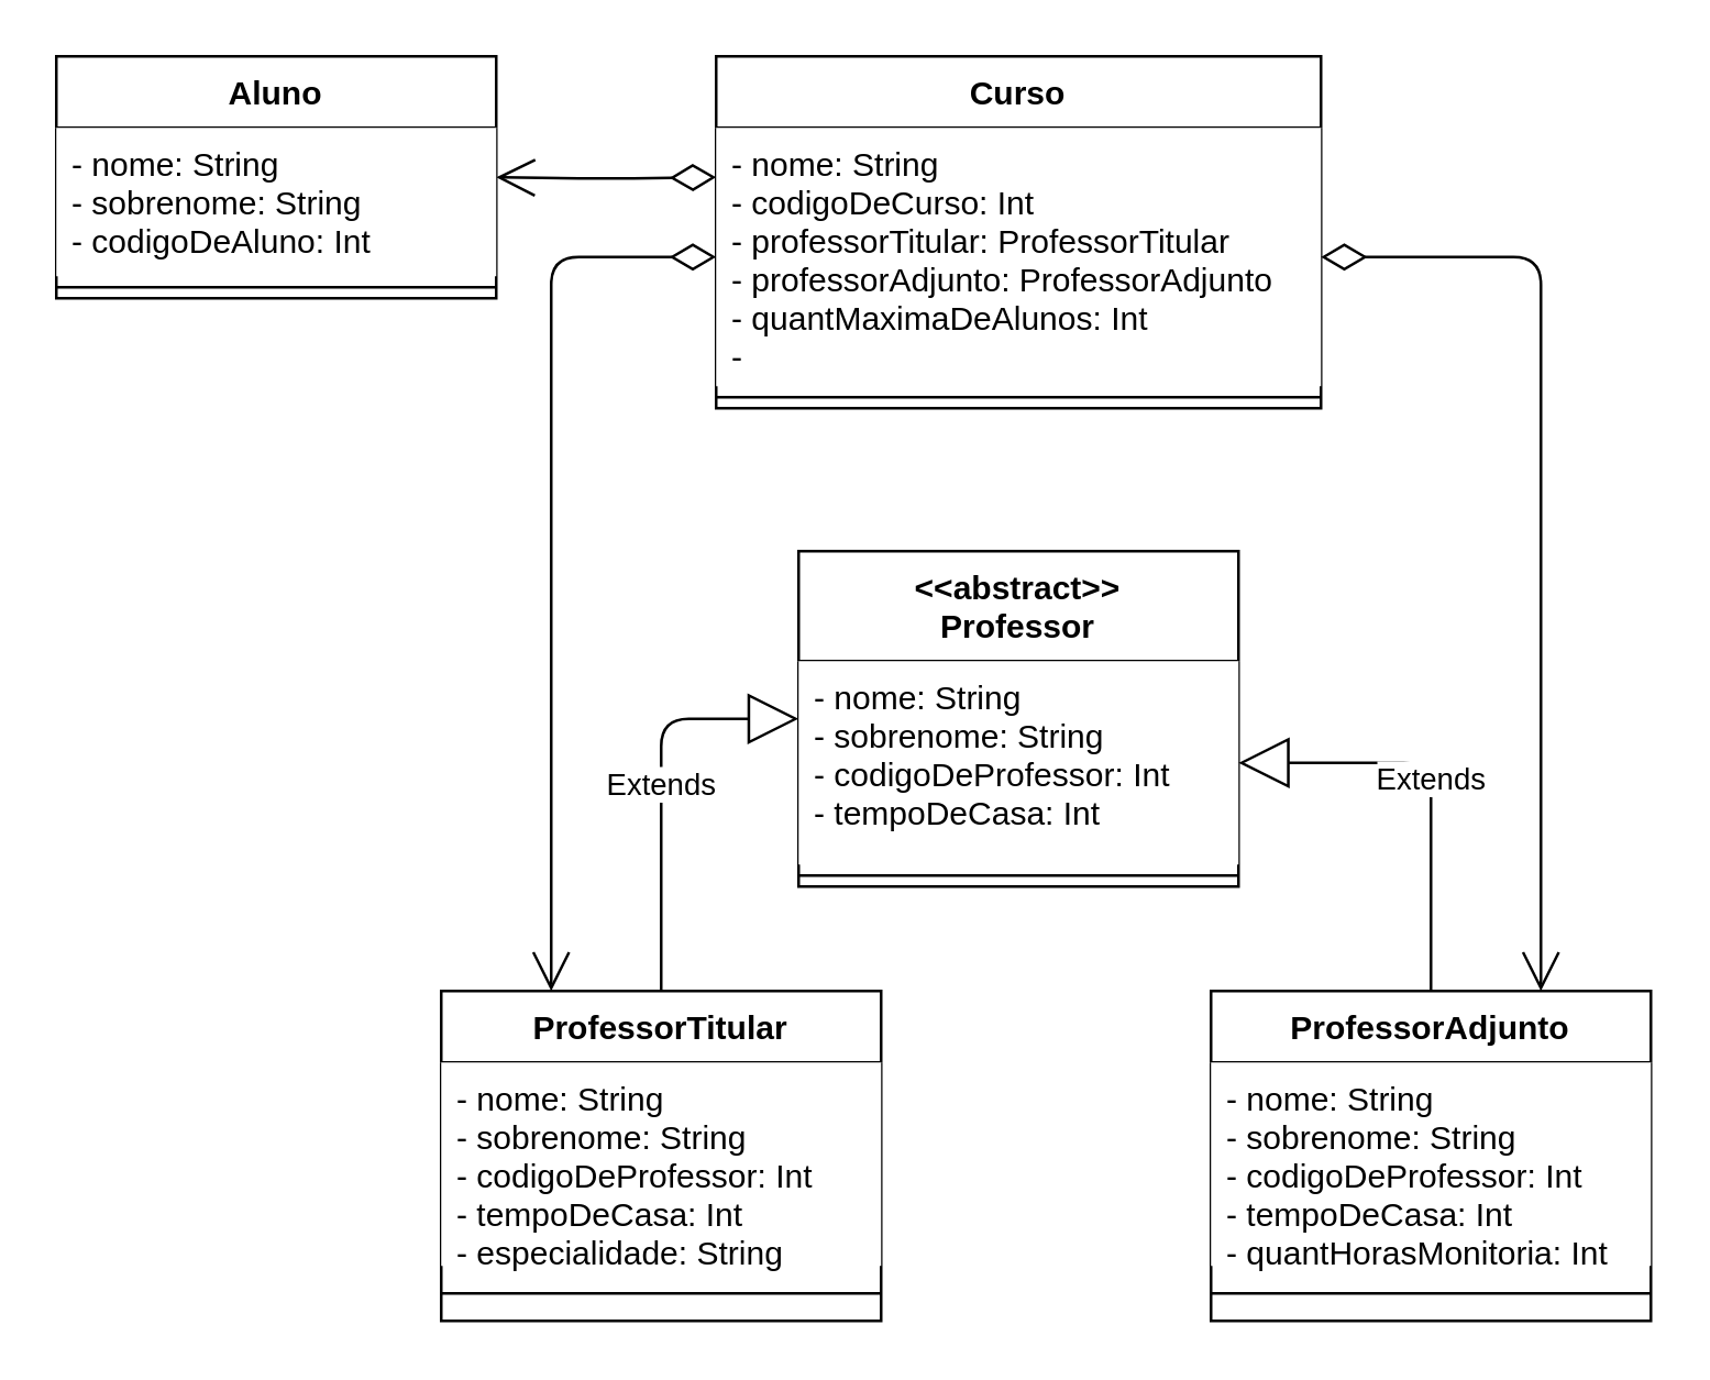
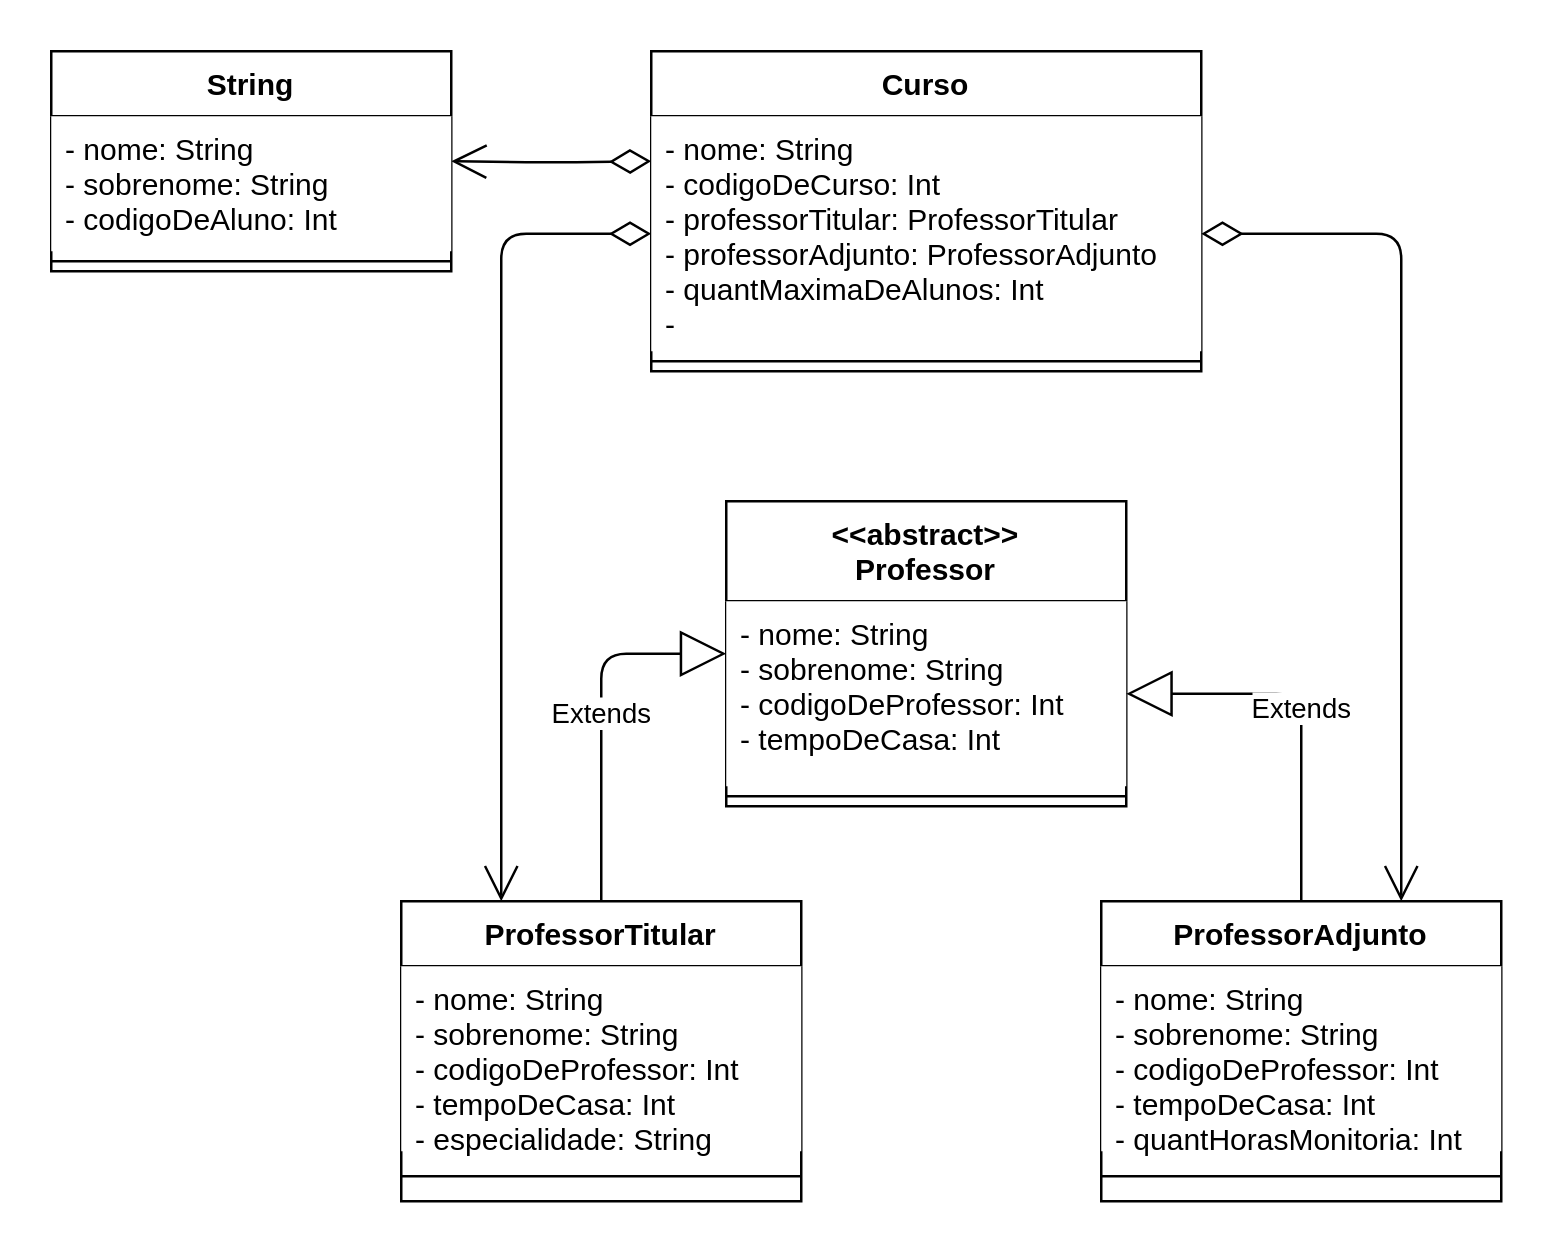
- <mxCell id="19" value="Aluno" style="swimlane;fontStyle=1;align=center;verticalAlign=top;childLayout=stackLayout;horizontal=1;startSize=26;horizontalStack=0;resizeParent=1;resizeParentMax=0;resizeLast=0;collapsible=1;marginBottom=0;" parent="1" vertex="1"><mxGeometry x="20" y="20" width="160" height="88" as="geometry" /></mxCell>
+ <mxCell id="19" value="String" style="swimlane;fontStyle=1;align=center;verticalAlign=top;childLayout=stackLayout;horizontal=1;startSize=26;horizontalStack=0;resizeParent=1;resizeParentMax=0;resizeLast=0;collapsible=1;marginBottom=0;" parent="1" vertex="1"><mxGeometry x="20" y="20" width="160" height="88" as="geometry" /></mxCell>
